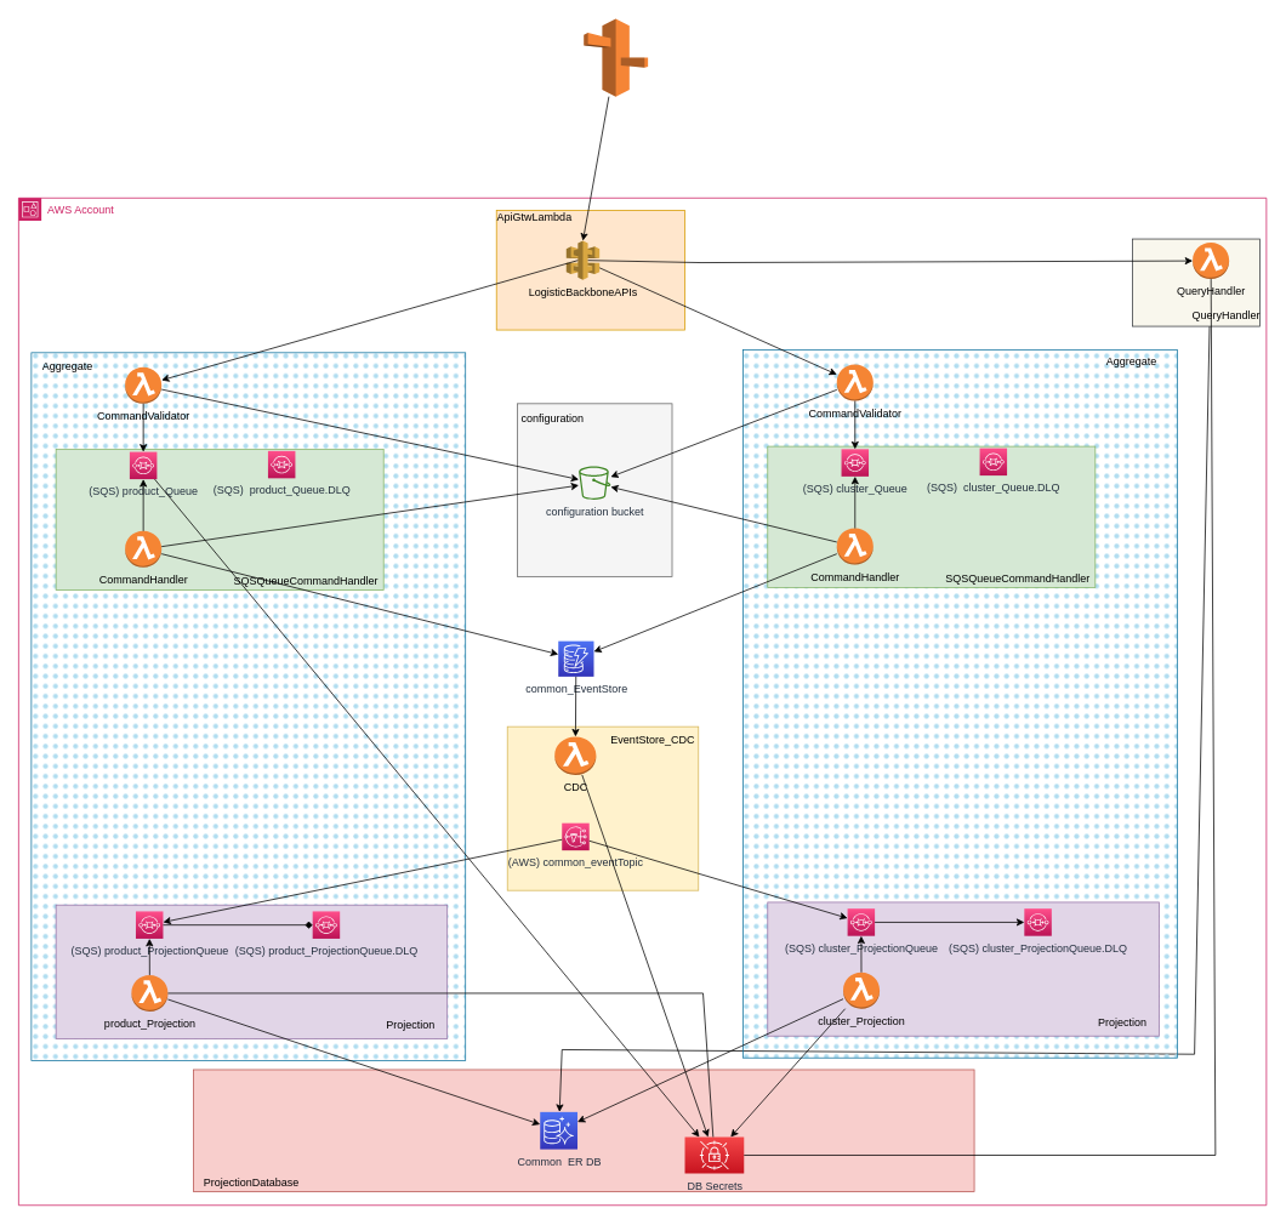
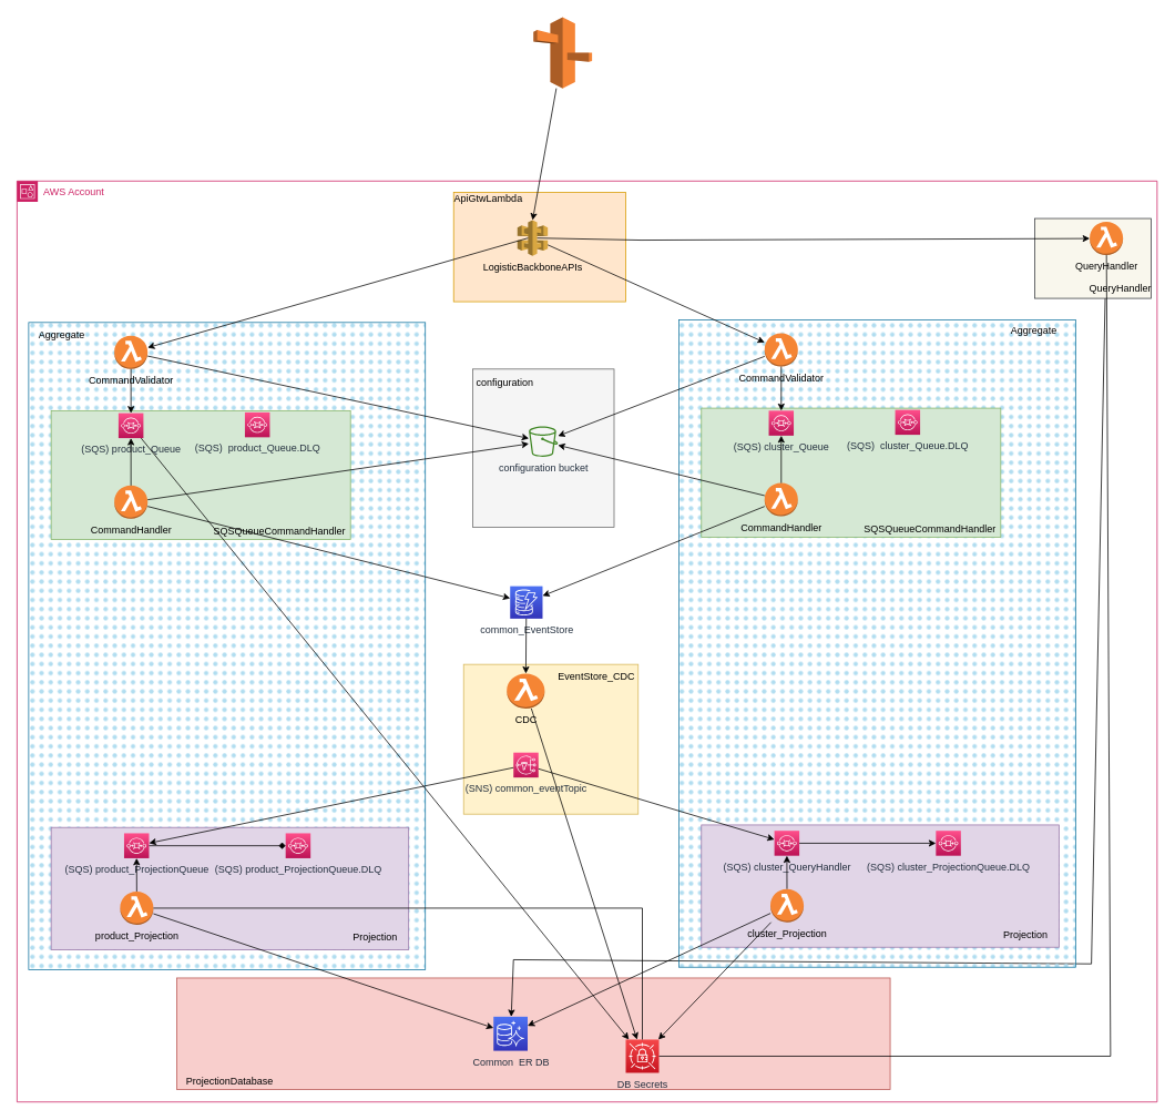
- <mxCell id="71" value="(AWS) common_eventTopic" style="sketch=0;points=[[0,0,0],[0.25,0,0],[0.5,0,0],[0.75,0,0],[1,0,0],[0,1,0],[0.25,1,0],[0.5,1,0],[0.75,1,0],[1,1,0],[0,0.25,0],[0,0.5,0],[0,0.75,0],[1,0.25,0],[1,0.5,0],[1,0.75,0]];outlineConnect=0;fontColor=#232F3E;gradientColor=#FF4F8B;gradientDirection=north;fillColor=#BC1356;strokeColor=#ffffff;dashed=0;verticalLabelPosition=bottom;verticalAlign=top;align=center;html=1;fontSize=12;fontStyle=0;aspect=fixed;shape=mxgraph.aws4.resourceIcon;resIcon=mxgraph.aws4.sns;" parent="1" vertex="1"><mxGeometry x="617" y="904" width="30" height="30" as="geometry" /></mxCell>
+ <mxCell id="71" value="(SNS) common_eventTopic" style="sketch=0;points=[[0,0,0],[0.25,0,0],[0.5,0,0],[0.75,0,0],[1,0,0],[0,1,0],[0.25,1,0],[0.5,1,0],[0.75,1,0],[1,1,0],[0,0.25,0],[0,0.5,0],[0,0.75,0],[1,0.25,0],[1,0.5,0],[1,0.75,0]];outlineConnect=0;fontColor=#232F3E;gradientColor=#FF4F8B;gradientDirection=north;fillColor=#BC1356;strokeColor=#ffffff;dashed=0;verticalLabelPosition=bottom;verticalAlign=top;align=center;html=1;fontSize=12;fontStyle=0;aspect=fixed;shape=mxgraph.aws4.resourceIcon;resIcon=mxgraph.aws4.sns;" parent="1" vertex="1"><mxGeometry x="617" y="904" width="30" height="30" as="geometry" /></mxCell>
- <mxCell id="33" value="(SQS) cluster_ProjectionQueue" style="sketch=0;points=[[0,0,0],[0.25,0,0],[0.5,0,0],[0.75,0,0],[1,0,0],[0,1,0],[0.25,1,0],[0.5,1,0],[0.75,1,0],[1,1,0],[0,0.25,0],[0,0.5,0],[0,0.75,0],[1,0.25,0],[1,0.5,0],[1,0.75,0]];outlineConnect=0;fontColor=#232F3E;gradientColor=#FF4F8B;gradientDirection=north;fillColor=#BC1356;strokeColor=#ffffff;dashed=0;verticalLabelPosition=bottom;verticalAlign=top;align=center;html=1;fontSize=12;fontStyle=0;aspect=fixed;shape=mxgraph.aws4.resourceIcon;resIcon=mxgraph.aws4.sqs;" parent="4" vertex="1"><mxGeometry x="910.75" y="781" width="30" height="30" as="geometry" /></mxCell>
+ <mxCell id="33" value="(SQS) cluster_QueryHandler" style="sketch=0;points=[[0,0,0],[0.25,0,0],[0.5,0,0],[0.75,0,0],[1,0,0],[0,1,0],[0.25,1,0],[0.5,1,0],[0.75,1,0],[1,1,0],[0,0.25,0],[0,0.5,0],[0,0.75,0],[1,0.25,0],[1,0.5,0],[1,0.75,0]];outlineConnect=0;fontColor=#232F3E;gradientColor=#FF4F8B;gradientDirection=north;fillColor=#BC1356;strokeColor=#ffffff;dashed=0;verticalLabelPosition=bottom;verticalAlign=top;align=center;html=1;fontSize=12;fontStyle=0;aspect=fixed;shape=mxgraph.aws4.resourceIcon;resIcon=mxgraph.aws4.sqs;" parent="4" vertex="1"><mxGeometry x="910.75" y="781" width="30" height="30" as="geometry" /></mxCell>
- <mxCell id="13" value="DB Secrets" style="sketch=0;points=[[0,0,0],[0.25,0,0],[0.5,0,0],[0.75,0,0],[1,0,0],[0,1,0],[0.25,1,0],[0.5,1,0],[0.75,1,0],[1,1,0],[0,0.25,0],[0,0.5,0],[0,0.75,0],[1,0.25,0],[1,0.5,0],[1,0.75,0]];outlineConnect=0;fontColor=#232F3E;gradientColor=#F54749;gradientDirection=north;fillColor=#C7131F;strokeColor=#ffffff;dashed=0;verticalLabelPosition=bottom;verticalAlign=top;align=center;html=1;fontSize=12;fontStyle=0;aspect=fixed;shape=mxgraph.aws4.resourceIcon;resIcon=mxgraph.aws4.secrets_manager;" parent="4" vertex="1"><mxGeometry x="732" y="1032" width="65" height="40" as="geometry" /></mxCell>
+ <mxCell id="13" value="DB Secrets" style="sketch=0;points=[[0,0,0],[0.25,0,0],[0.5,0,0],[0.75,0,0],[1,0,0],[0,1,0],[0.25,1,0],[0.5,1,0],[0.75,1,0],[1,1,0],[0,0.25,0],[0,0.5,0],[0,0.75,0],[1,0.25,0],[1,0.5,0],[1,0.75,0]];outlineConnect=0;fontColor=#232F3E;gradientColor=#F54749;gradientDirection=north;fillColor=#C7131F;strokeColor=#ffffff;dashed=0;verticalLabelPosition=bottom;verticalAlign=top;align=center;html=1;fontSize=12;fontStyle=0;aspect=fixed;shape=mxgraph.aws4.resourceIcon;resIcon=mxgraph.aws4.secrets_manager;" parent="4" vertex="1"><mxGeometry x="732" y="1032" width="40" height="40" as="geometry" /></mxCell>
